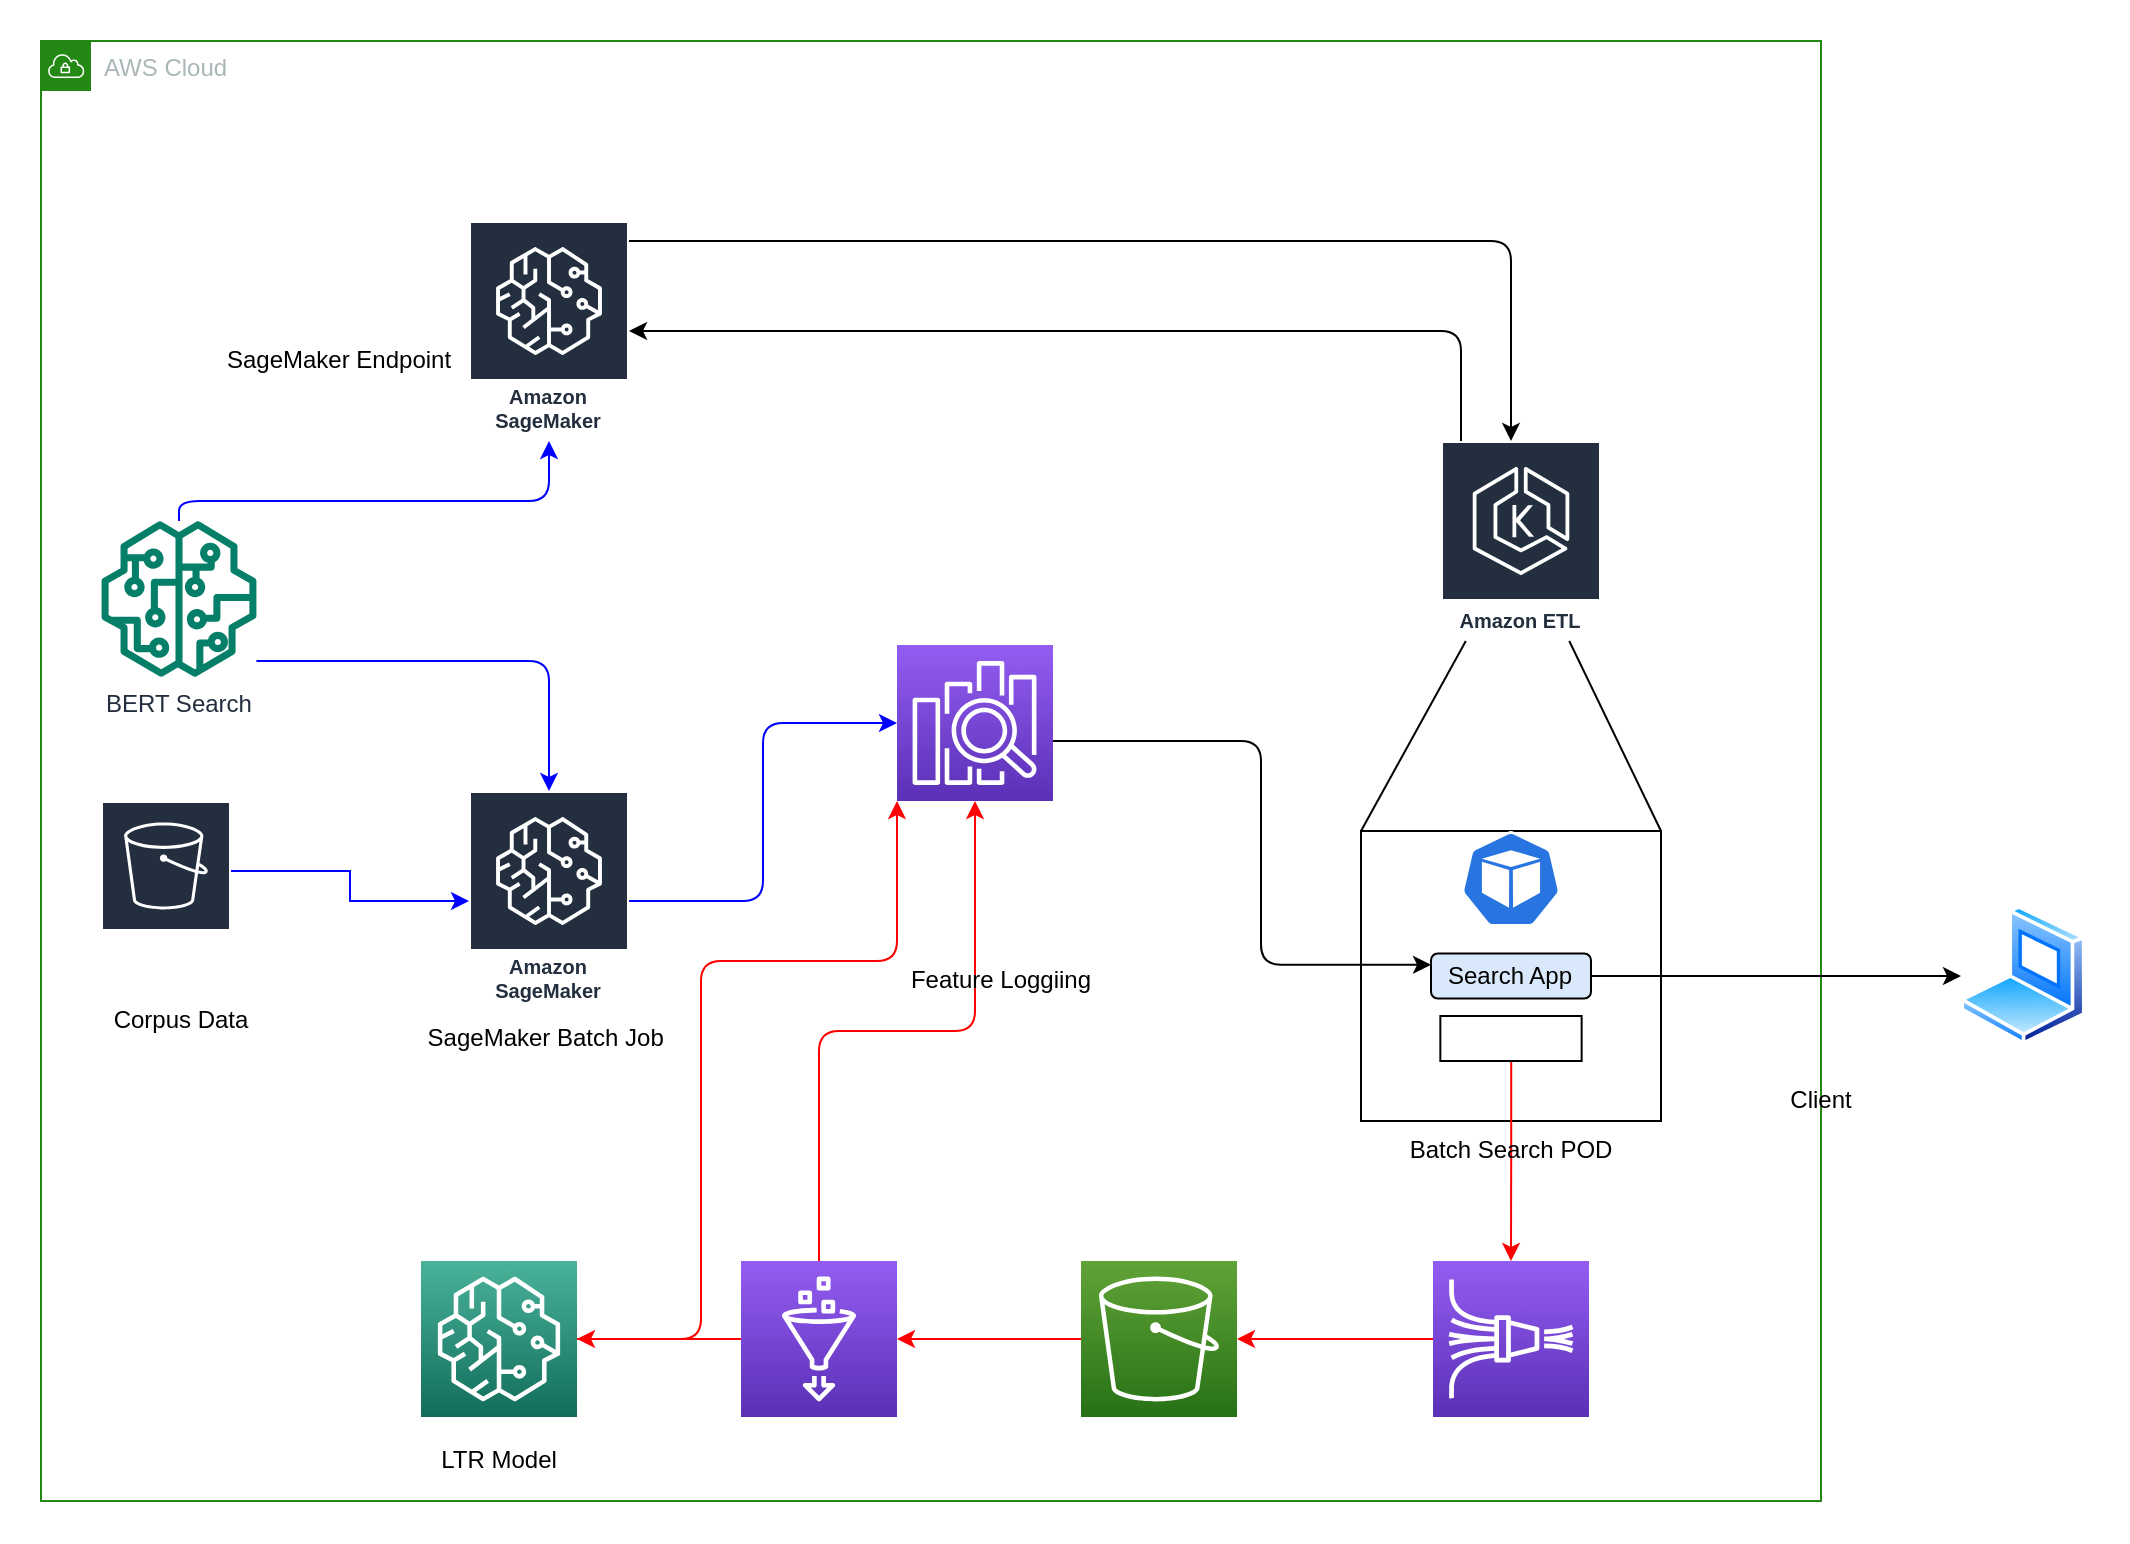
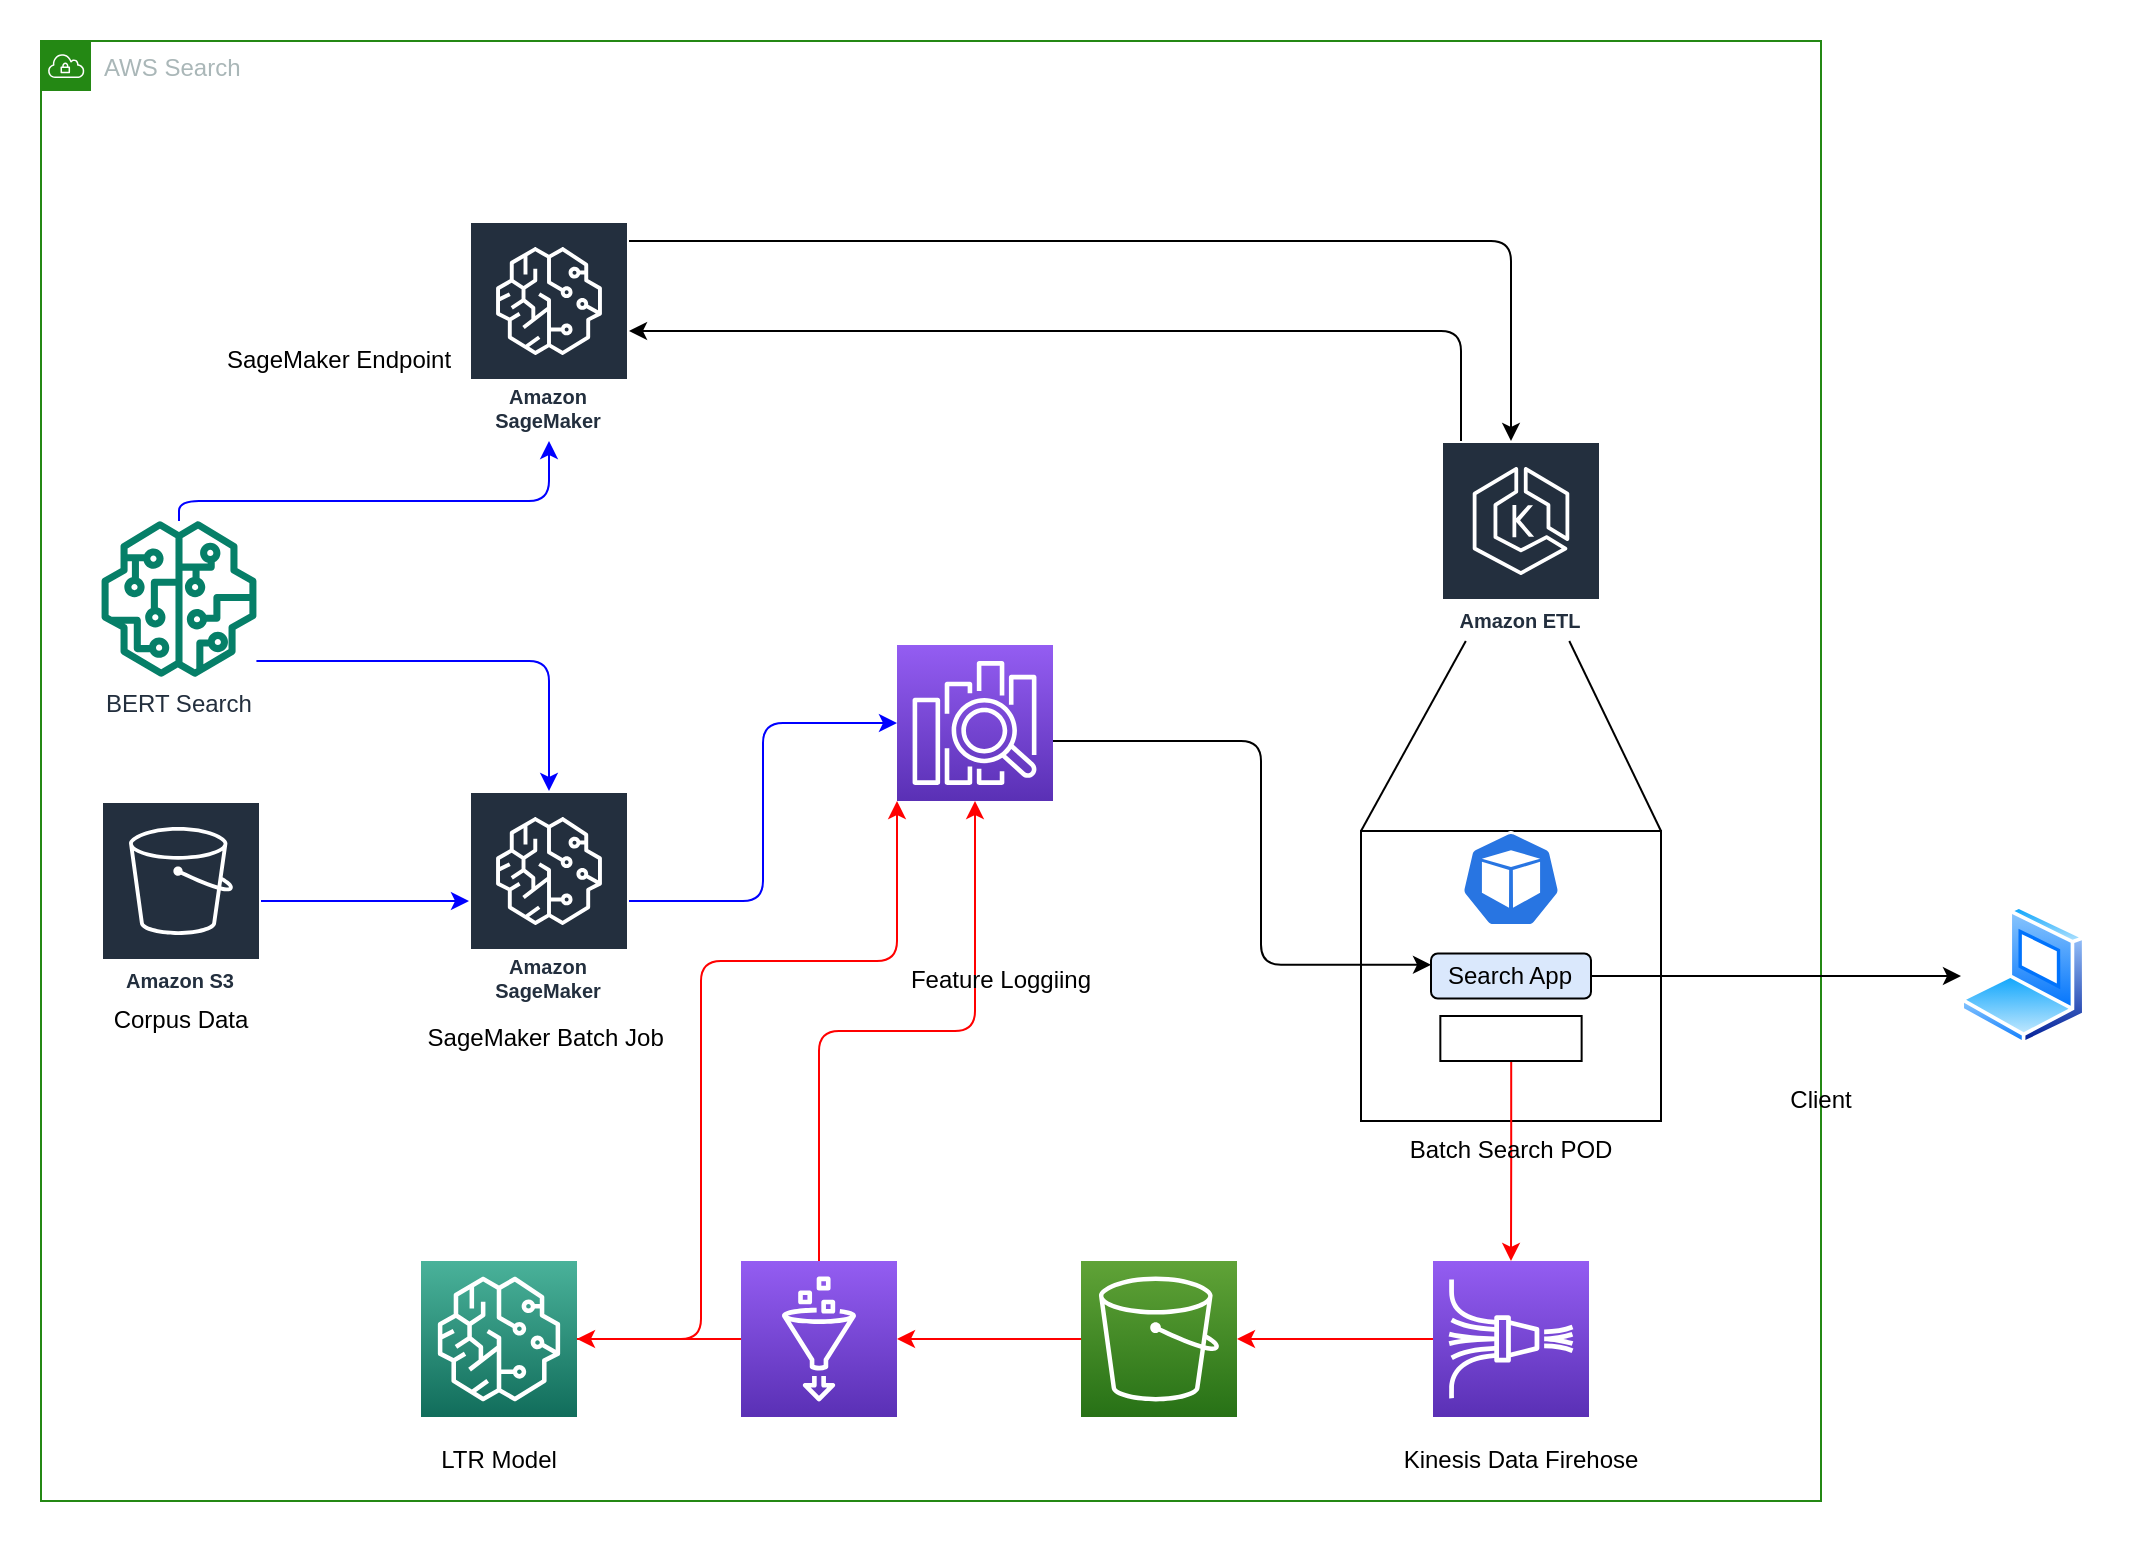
- <mxCell id="2" value="AWS Cloud" style="points=[[0,0],[0.25,0],[0.5,0],[0.75,0],[1,0],[1,0.25],[1,0.5],[1,0.75],[1,1],[0.75,1],[0.5,1],[0.25,1],[0,1],[0,0.75],[0,0.5],[0,0.25]];outlineConnect=0;gradientColor=none;html=1;whiteSpace=wrap;fontSize=12;fontStyle=0;container=1;pointerEvents=0;collapsible=0;recursiveResize=0;shape=mxgraph.aws4.group;grIcon=mxgraph.aws4.group_vpc;strokeColor=#248814;fillColor=none;verticalAlign=top;align=left;spacingLeft=30;fontColor=#AAB7B8;dashed=0;" parent="1" vertex="1"><mxGeometry x="20" y="20" width="890" height="730" as="geometry" /></mxCell>
+ <mxCell id="2" value="AWS Search" style="points=[[0,0],[0.25,0],[0.5,0],[0.75,0],[1,0],[1,0.25],[1,0.5],[1,0.75],[1,1],[0.75,1],[0.5,1],[0.25,1],[0,1],[0,0.75],[0,0.5],[0,0.25]];outlineConnect=0;gradientColor=none;html=1;whiteSpace=wrap;fontSize=12;fontStyle=0;container=1;pointerEvents=0;collapsible=0;recursiveResize=0;shape=mxgraph.aws4.group;grIcon=mxgraph.aws4.group_vpc;strokeColor=#248814;fillColor=none;verticalAlign=top;align=left;spacingLeft=30;fontColor=#AAB7B8;dashed=0;" parent="1" vertex="1"><mxGeometry x="20" y="20" width="890" height="730" as="geometry" /></mxCell>
- <mxCell id="5" value="Amazon S3" style="sketch=0;outlineConnect=0;fontColor=#232F3E;gradientColor=none;strokeColor=#ffffff;fillColor=#232F3E;dashed=0;verticalLabelPosition=middle;verticalAlign=bottom;align=center;html=1;whiteSpace=wrap;fontSize=10;fontStyle=1;spacing=3;shape=mxgraph.aws4.productIcon;prIcon=mxgraph.aws4.s3;" parent="2" vertex="1"><mxGeometry x="30" y="380" width="65" height="70" as="geometry" /></mxCell>
+ <mxCell id="5" value="Amazon S3" style="sketch=0;outlineConnect=0;fontColor=#232F3E;gradientColor=none;strokeColor=#ffffff;fillColor=#232F3E;dashed=0;verticalLabelPosition=middle;verticalAlign=bottom;align=center;html=1;whiteSpace=wrap;fontSize=10;fontStyle=1;spacing=3;shape=mxgraph.aws4.productIcon;prIcon=mxgraph.aws4.s3;" parent="2" vertex="1"><mxGeometry x="30" y="380" width="80" height="100" as="geometry" /></mxCell>
+ <mxCell id="27" value="Kinesis Data Firehose" style="text;html=1;align=center;verticalAlign=middle;resizable=0;points=[];autosize=1;strokeColor=none;fillColor=none;" vertex="1" parent="2"><mxGeometry x="675" y="700" width="130" height="20" as="geometry" /></mxCell>
